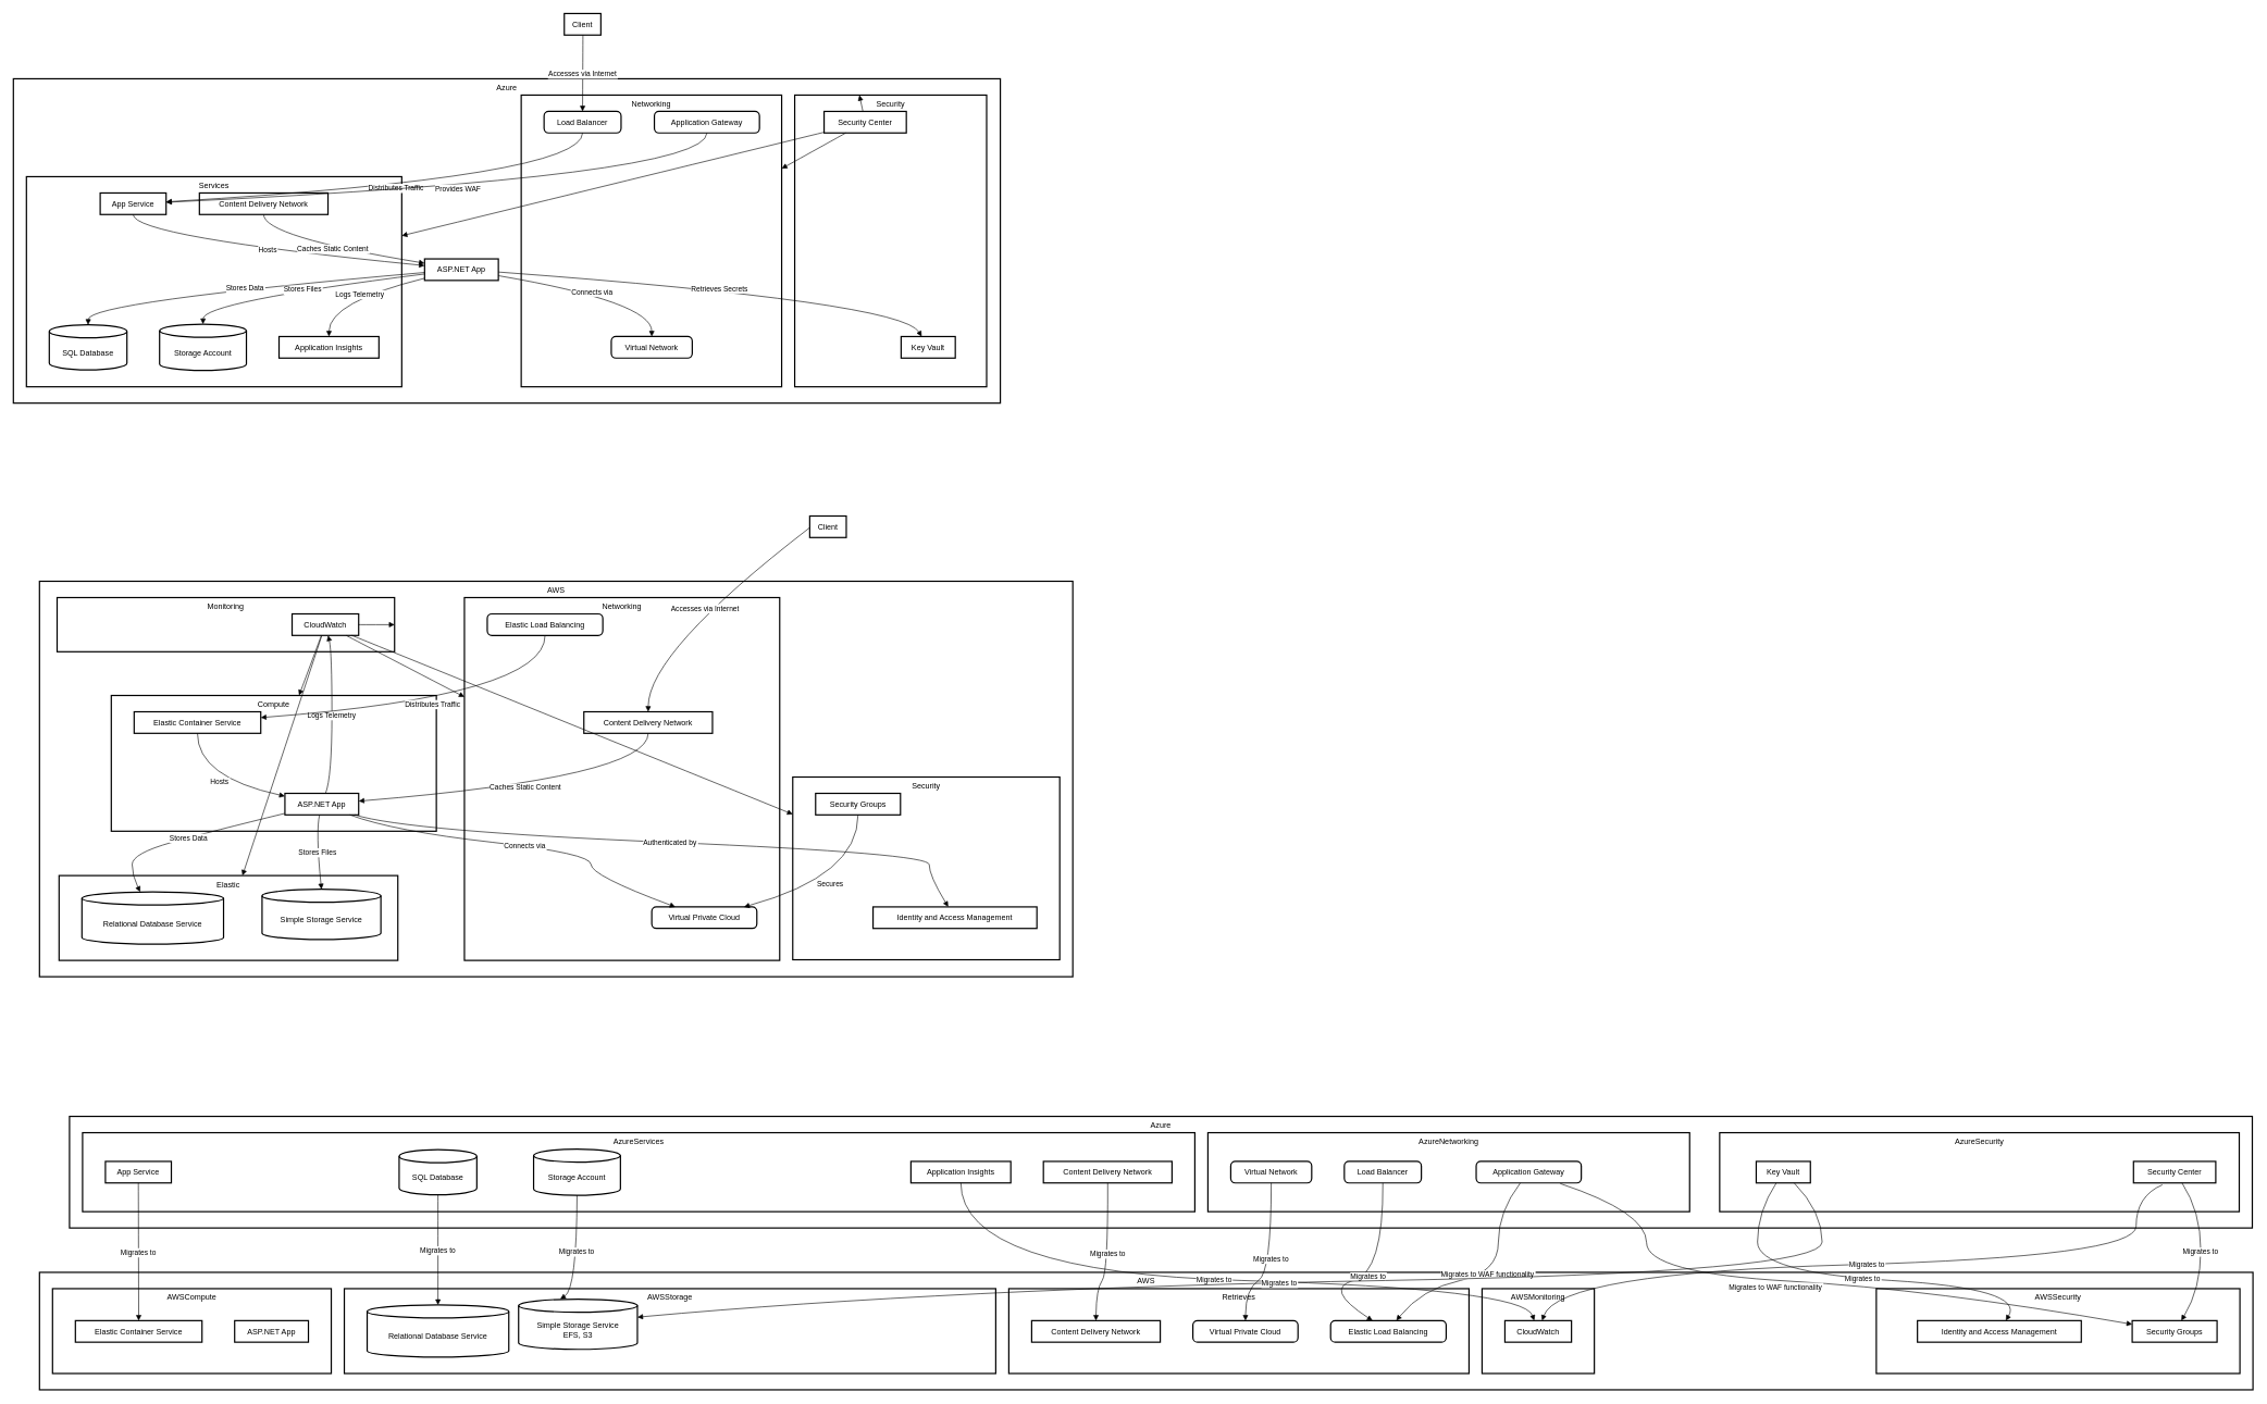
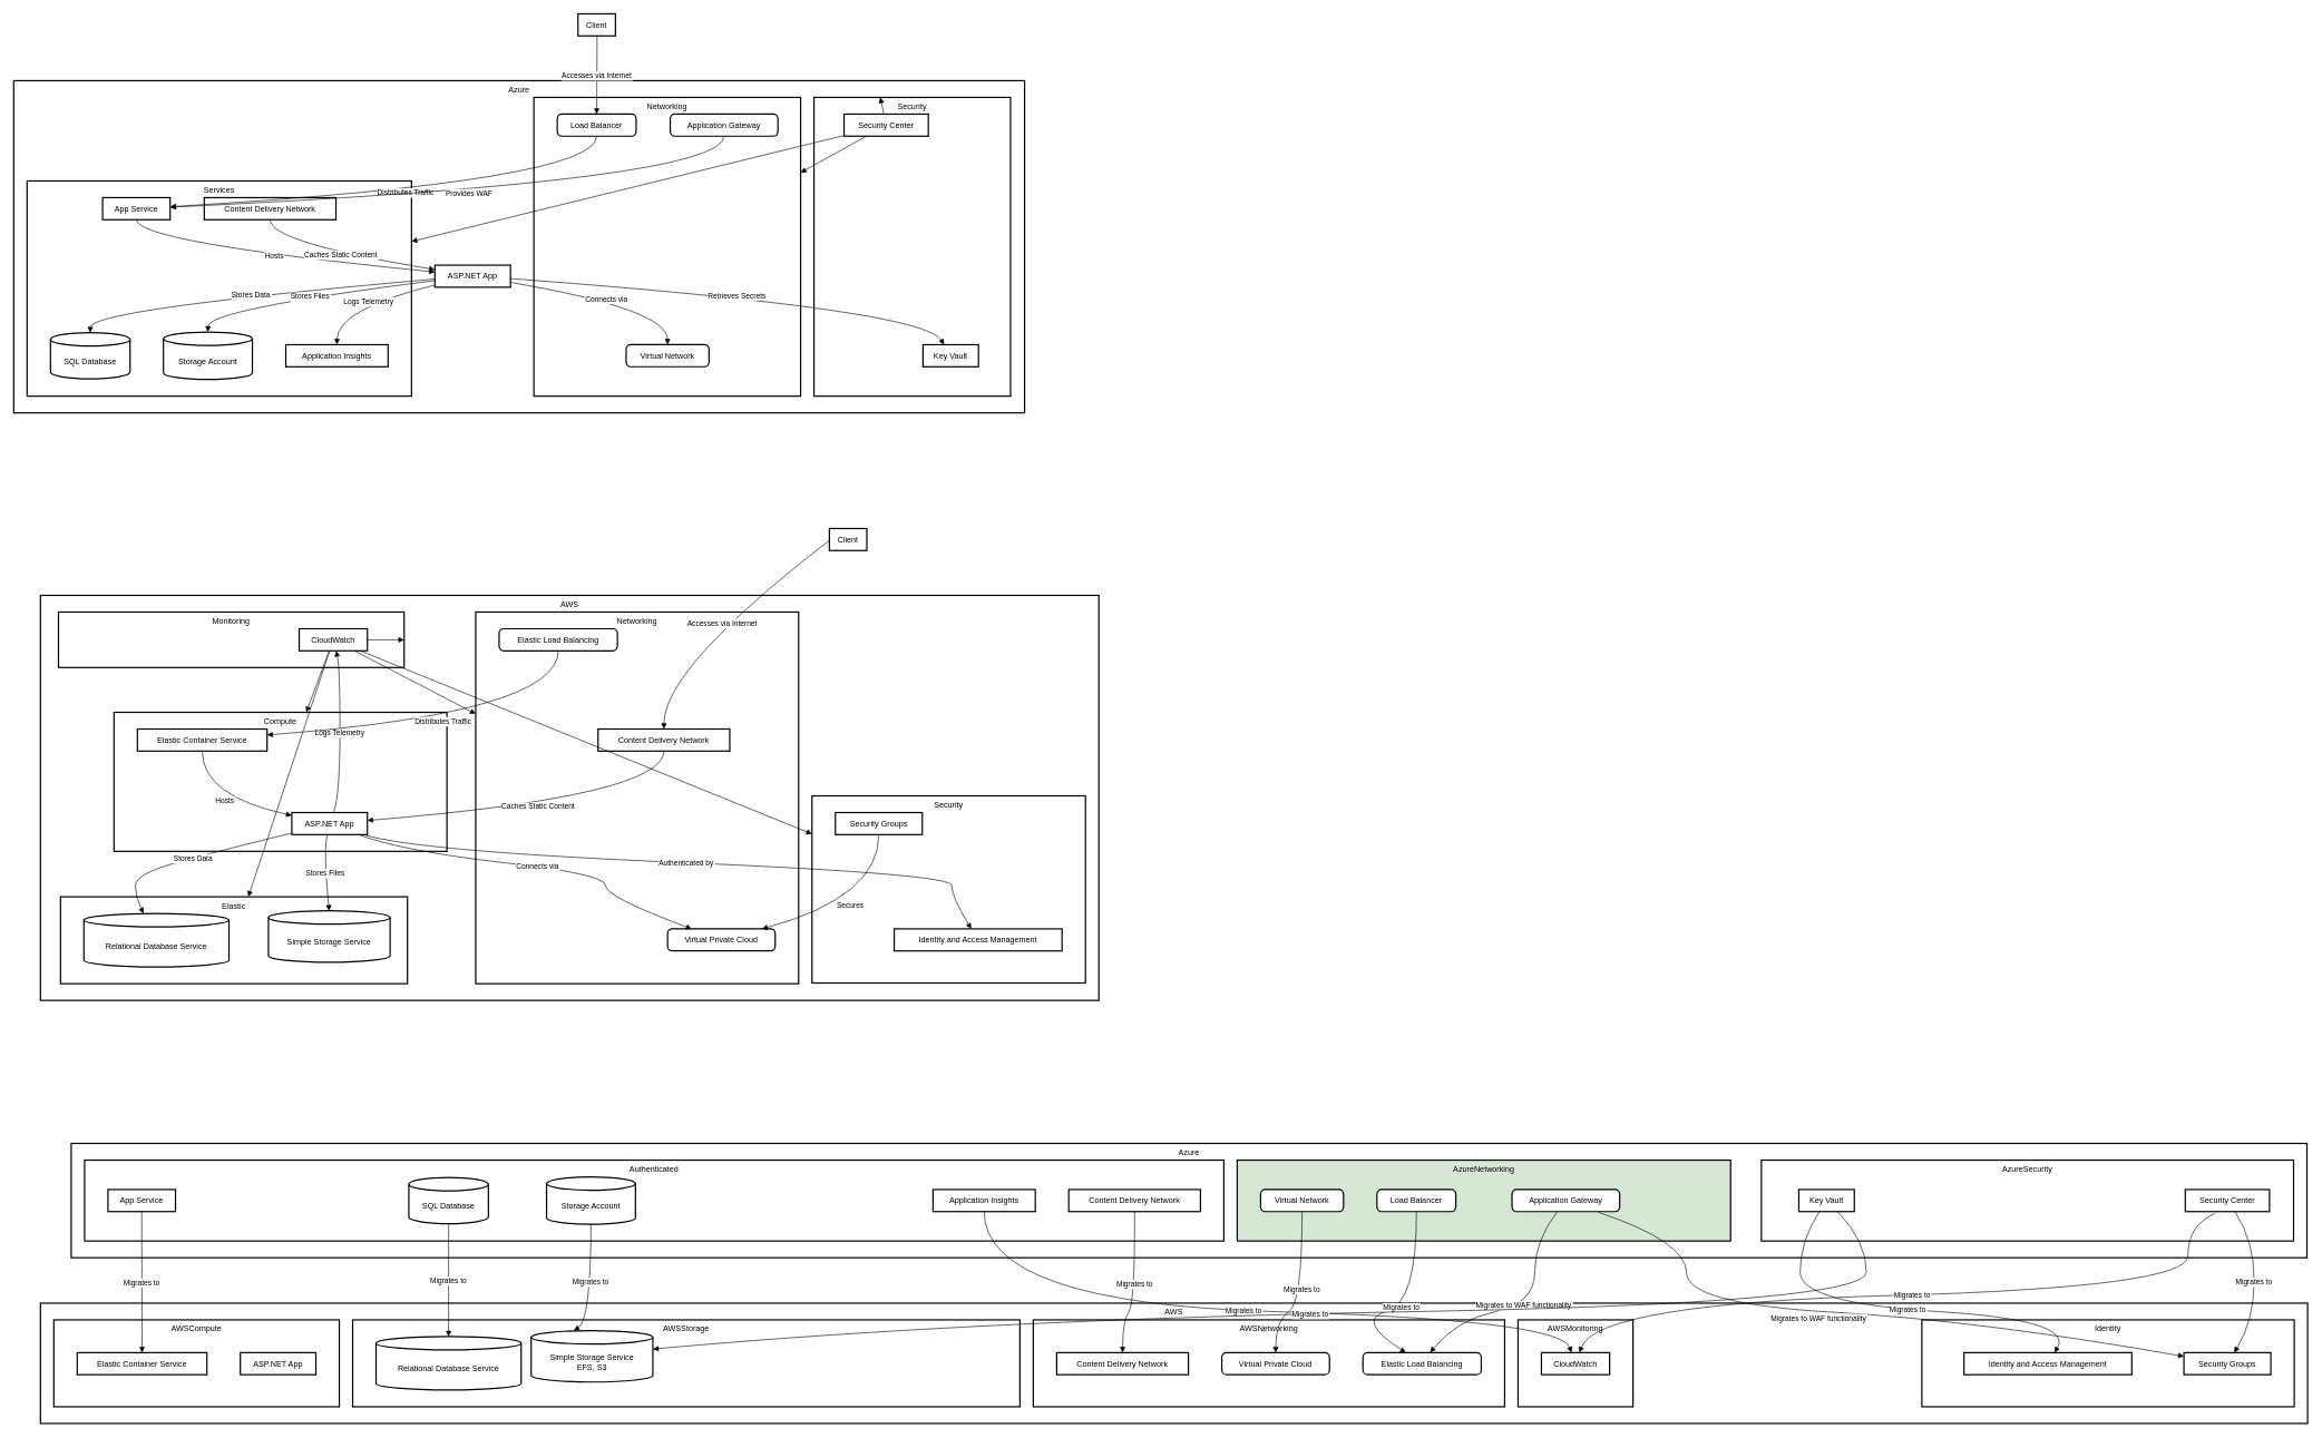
- <mxCell id="80" value="AzureServices" style="whiteSpace=wrap;strokeWidth=2;verticalAlign=top;" vertex="1" parent="1"><mxGeometry x="126" y="1735" width="1704" height="121" as="geometry" /></mxCell>
+ <mxCell id="80" value="Authenticated" style="whiteSpace=wrap;strokeWidth=2;verticalAlign=top;" vertex="1" parent="1"><mxGeometry x="126" y="1735" width="1704" height="121" as="geometry" /></mxCell>
- <mxCell id="81" value="AzureNetworking" style="whiteSpace=wrap;strokeWidth=2;verticalAlign=top;" vertex="1" parent="1"><mxGeometry x="1850" y="1735" width="738" height="121" as="geometry" /></mxCell>
+ <mxCell id="81" value="AzureNetworking" style="whiteSpace=wrap;strokeWidth=2;verticalAlign=top;fillColor=#d5e8d4;" vertex="1" parent="1"><mxGeometry x="1850" y="1735" width="738" height="121" as="geometry" /></mxCell>
- <mxCell id="66" value="Retrieves" style="whiteSpace=wrap;strokeWidth=2;verticalAlign=top;" vertex="1" parent="1"><mxGeometry x="1545" y="1974" width="705" height="130" as="geometry" /></mxCell>
+ <mxCell id="66" value="AWSNetworking" style="whiteSpace=wrap;strokeWidth=2;verticalAlign=top;" vertex="1" parent="1"><mxGeometry x="1545" y="1974" width="705" height="130" as="geometry" /></mxCell>
- <mxCell id="68" value="AWSSecurity" style="whiteSpace=wrap;strokeWidth=2;verticalAlign=top;" vertex="1" parent="1"><mxGeometry x="2874" y="1974" width="557" height="130" as="geometry" /></mxCell>
+ <mxCell id="68" value="Identity" style="whiteSpace=wrap;strokeWidth=2;verticalAlign=top;" vertex="1" parent="1"><mxGeometry x="2874" y="1974" width="557" height="130" as="geometry" /></mxCell>
